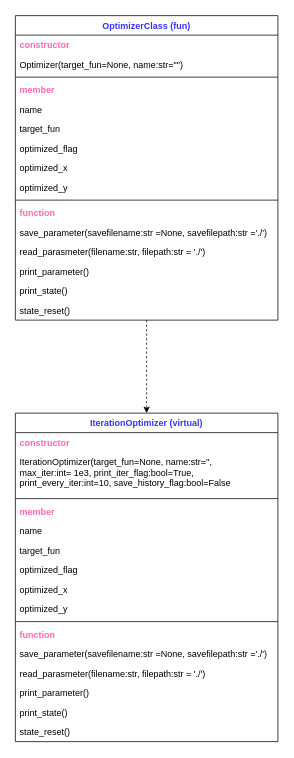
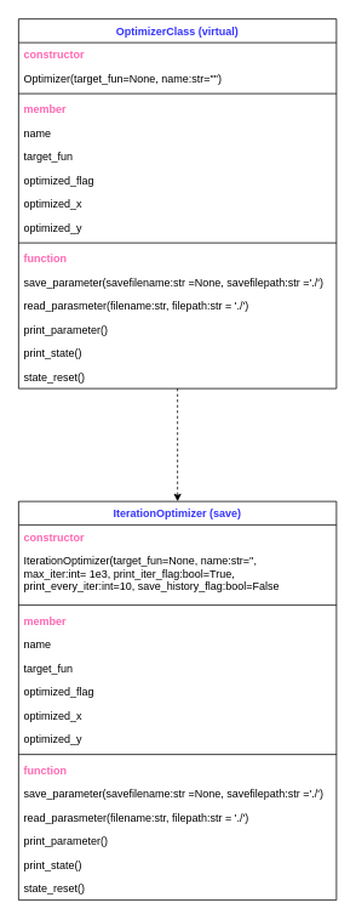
- <mxCell id="3" value="OptimizerClass (fun)" style="swimlane;fontStyle=1;align=center;verticalAlign=top;childLayout=stackLayout;horizontal=1;startSize=26;horizontalStack=0;resizeParent=1;resizeLast=0;collapsible=1;marginBottom=0;rounded=0;shadow=0;strokeWidth=1;fontColor=#3333FF;" parent="1" vertex="1"><mxGeometry x="20" y="20" width="350" height="406" as="geometry"><mxRectangle x="170" y="50" width="160" height="26" as="alternateBounds" /></mxGeometry></mxCell>
+ <mxCell id="3" value="OptimizerClass (virtual)" style="swimlane;fontStyle=1;align=center;verticalAlign=top;childLayout=stackLayout;horizontal=1;startSize=26;horizontalStack=0;resizeParent=1;resizeLast=0;collapsible=1;marginBottom=0;rounded=0;shadow=0;strokeWidth=1;fontColor=#3333FF;" parent="1" vertex="1"><mxGeometry x="20" y="20" width="350" height="406" as="geometry"><mxRectangle x="170" y="50" width="160" height="26" as="alternateBounds" /></mxGeometry></mxCell>
- <mxCell id="20" value="IterationOptimizer (virtual)" style="swimlane;fontStyle=1;align=center;verticalAlign=top;childLayout=stackLayout;horizontal=1;startSize=26;horizontalStack=0;resizeParent=1;resizeLast=0;collapsible=1;marginBottom=0;rounded=0;shadow=0;strokeWidth=1;fontColor=#3333FF;" vertex="1" parent="1"><mxGeometry x="20" y="550" width="350" height="438" as="geometry"><mxRectangle x="170" y="50" width="160" height="26" as="alternateBounds" /></mxGeometry></mxCell>
+ <mxCell id="20" value="IterationOptimizer (save)" style="swimlane;fontStyle=1;align=center;verticalAlign=top;childLayout=stackLayout;horizontal=1;startSize=26;horizontalStack=0;resizeParent=1;resizeLast=0;collapsible=1;marginBottom=0;rounded=0;shadow=0;strokeWidth=1;fontColor=#3333FF;" vertex="1" parent="1"><mxGeometry x="20" y="550" width="350" height="438" as="geometry"><mxRectangle x="170" y="50" width="160" height="26" as="alternateBounds" /></mxGeometry></mxCell>
